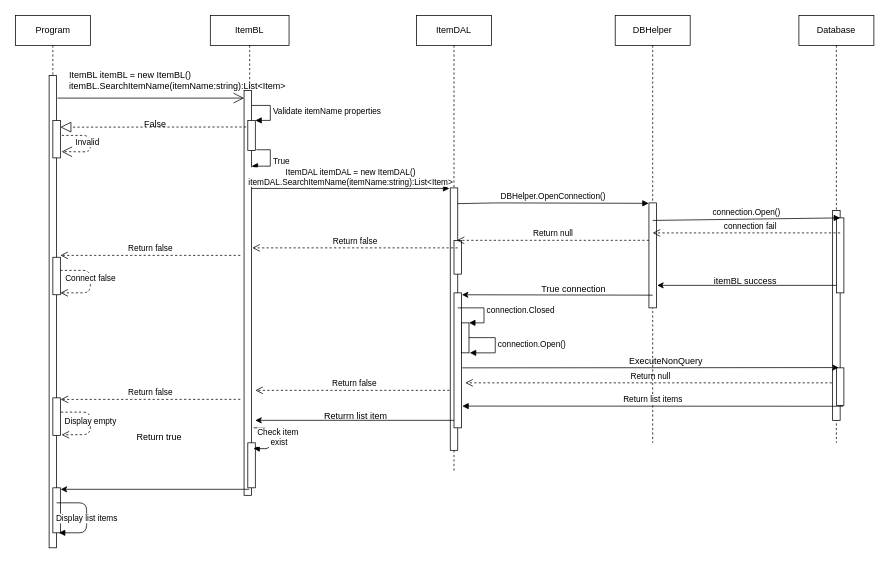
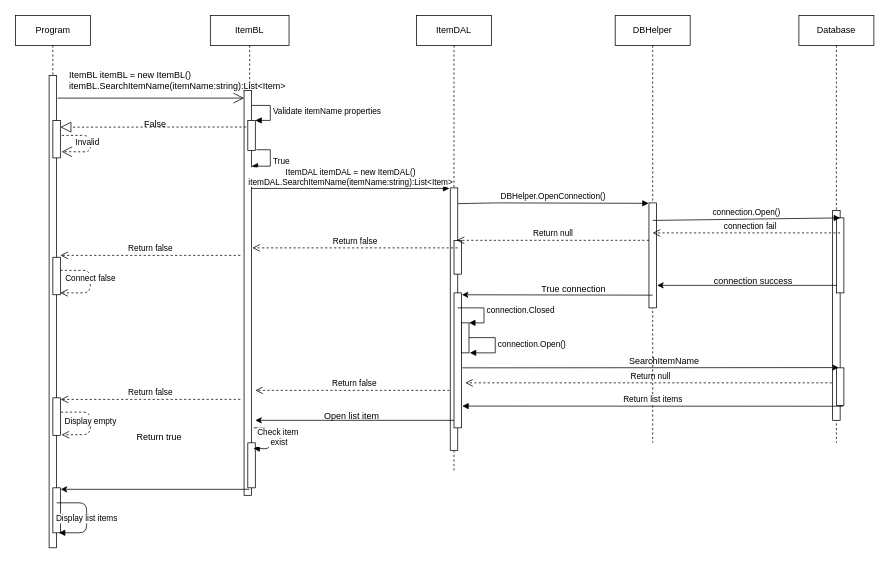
- <mxCell id="54" value="itemBL success" style="text;html=1;resizable=0;points=[];autosize=1;align=left;verticalAlign=top;spacingTop=-4;" parent="1" vertex="1"><mxGeometry x="950" y="365" width="120" height="10" as="geometry" /></mxCell>
+ <mxCell id="54" value="connection success" style="text;html=1;resizable=0;points=[];autosize=1;align=left;verticalAlign=top;spacingTop=-4;" parent="1" vertex="1"><mxGeometry x="950" y="365" width="120" height="10" as="geometry" /></mxCell>
- <mxCell id="49" value="ExecuteNonQuery" style="text;html=1;resizable=0;points=[];autosize=1;align=left;verticalAlign=top;spacingTop=-4;" parent="1" vertex="1"><mxGeometry x="837" y="472" width="110" height="10" as="geometry" /></mxCell>
+ <mxCell id="49" value="SearchItemName" style="text;html=1;resizable=0;points=[];autosize=1;align=left;verticalAlign=top;spacingTop=-4;" parent="1" vertex="1"><mxGeometry x="837" y="472" width="110" height="10" as="geometry" /></mxCell>
- <mxCell id="56" value="Returrn list item" style="text;html=1;resizable=0;points=[];autosize=1;align=left;verticalAlign=top;spacingTop=-4;" parent="1" vertex="1"><mxGeometry x="430" y="545" width="100" height="10" as="geometry" /></mxCell>
+ <mxCell id="56" value="Open list item" style="text;html=1;resizable=0;points=[];autosize=1;align=left;verticalAlign=top;spacingTop=-4;" parent="1" vertex="1"><mxGeometry x="430" y="545" width="100" height="10" as="geometry" /></mxCell>
